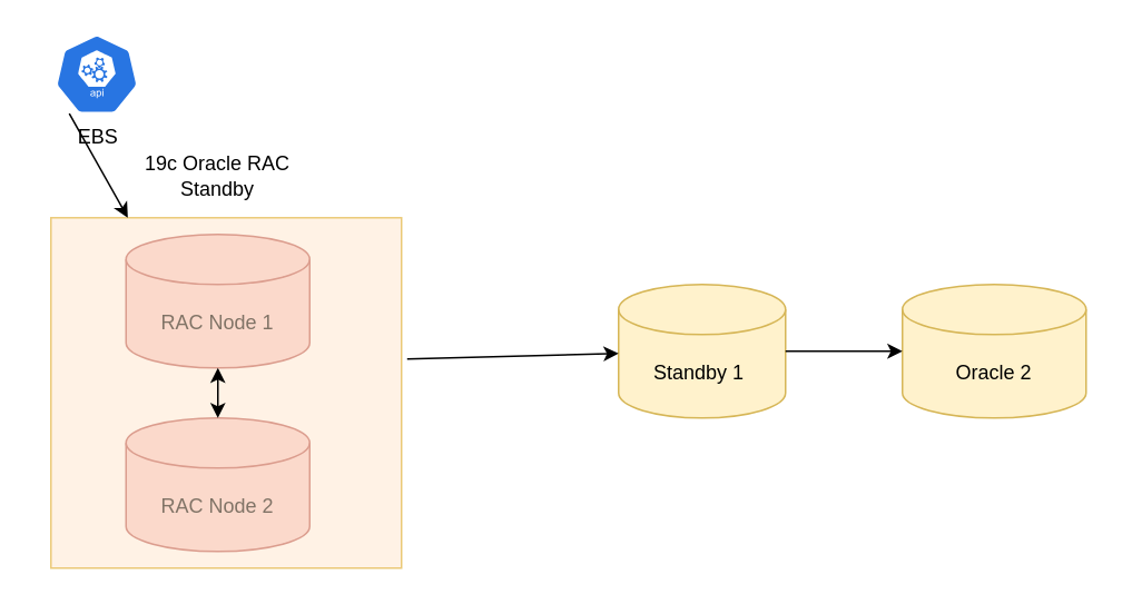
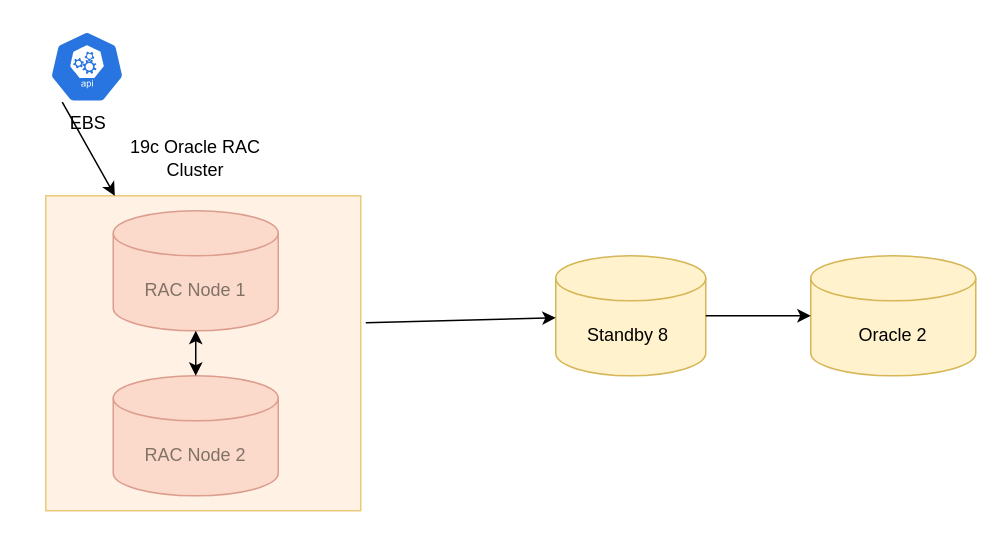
- <mxCell id="9" value="19c Oracle RAC Standby" style="text;html=1;strokeColor=none;fillColor=none;align=center;verticalAlign=middle;whiteSpace=wrap;rounded=0;" vertex="1" parent="1"><mxGeometry x="80" y="90" width="100" height="30" as="geometry" /></mxCell>
+ <mxCell id="9" value="19c Oracle RAC Cluster" style="text;html=1;strokeColor=none;fillColor=none;align=center;verticalAlign=middle;whiteSpace=wrap;rounded=0;" vertex="1" parent="1"><mxGeometry x="80" y="90" width="100" height="30" as="geometry" /></mxCell>
- <mxCell id="3" value="Standby 1&amp;nbsp;" style="shape=cylinder3;whiteSpace=wrap;html=1;boundedLbl=1;backgroundOutline=1;size=15;fillColor=#fff2cc;strokeColor=#d6b656;" vertex="1" parent="1"><mxGeometry x="370" y="170" width="100" height="80" as="geometry" /></mxCell>
+ <mxCell id="3" value="Standby 8&amp;nbsp;" style="shape=cylinder3;whiteSpace=wrap;html=1;boundedLbl=1;backgroundOutline=1;size=15;fillColor=#fff2cc;strokeColor=#d6b656;" vertex="1" parent="1"><mxGeometry x="370" y="170" width="100" height="80" as="geometry" /></mxCell>
